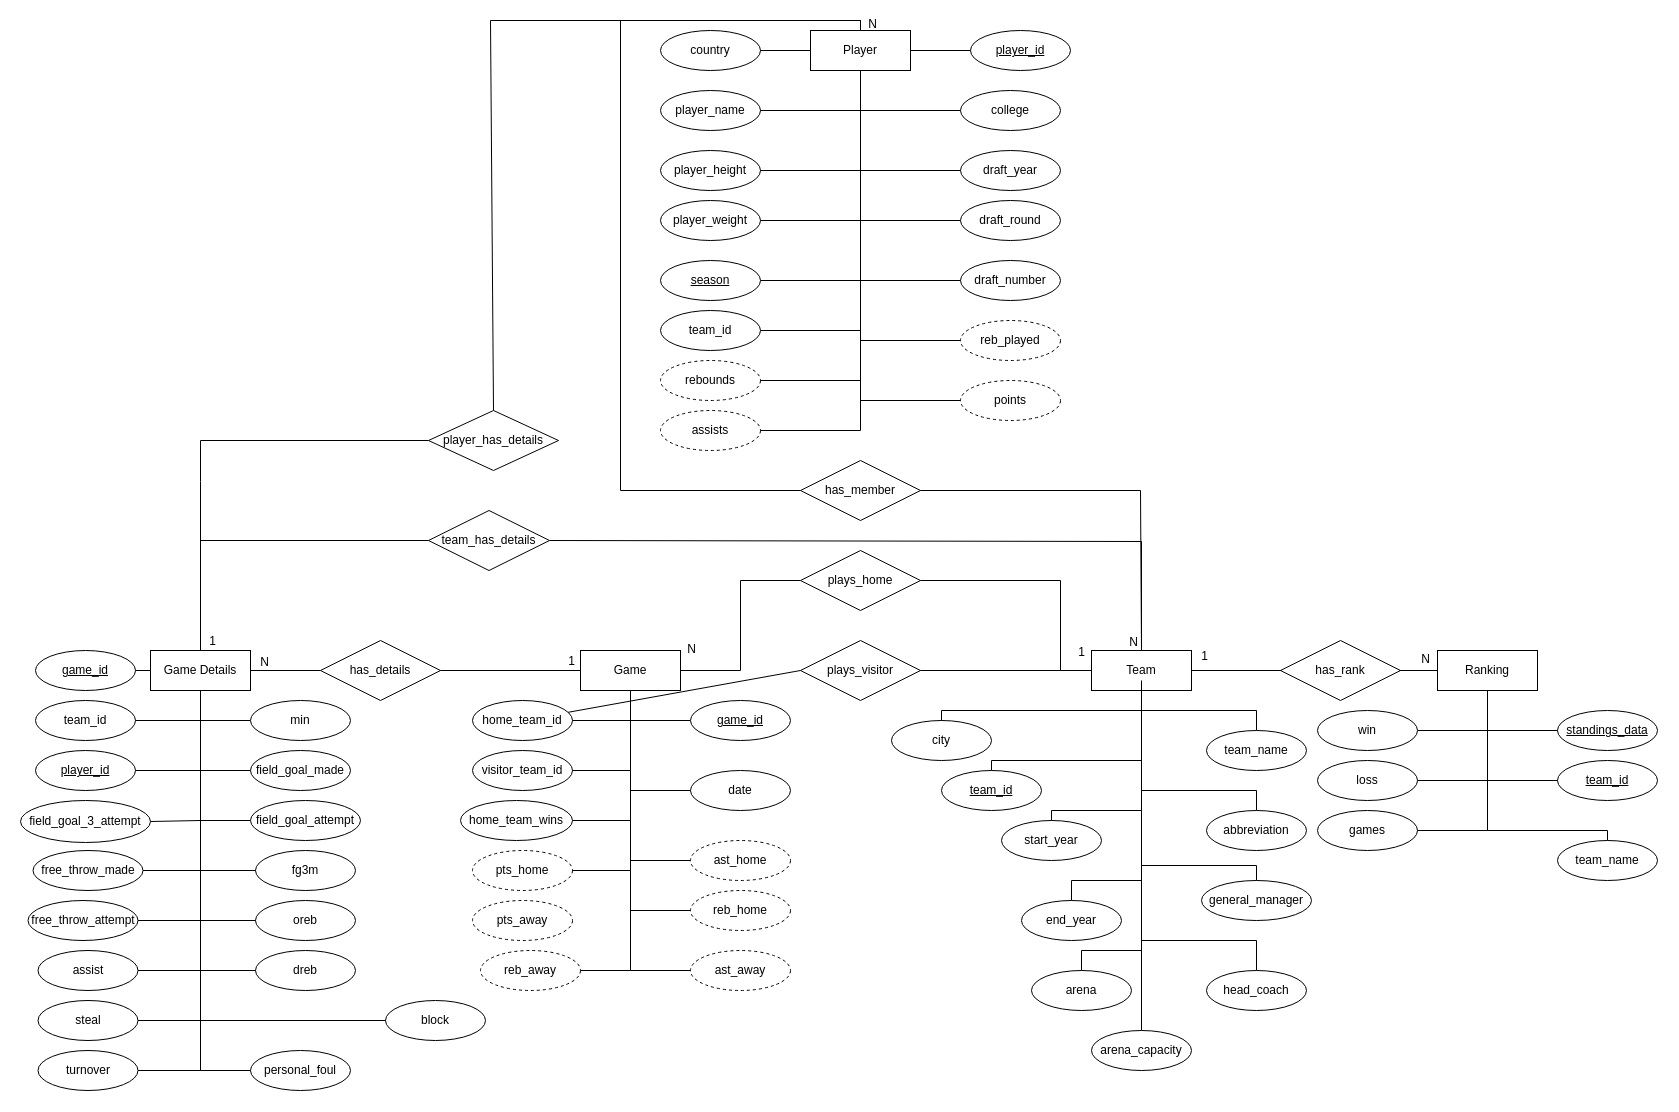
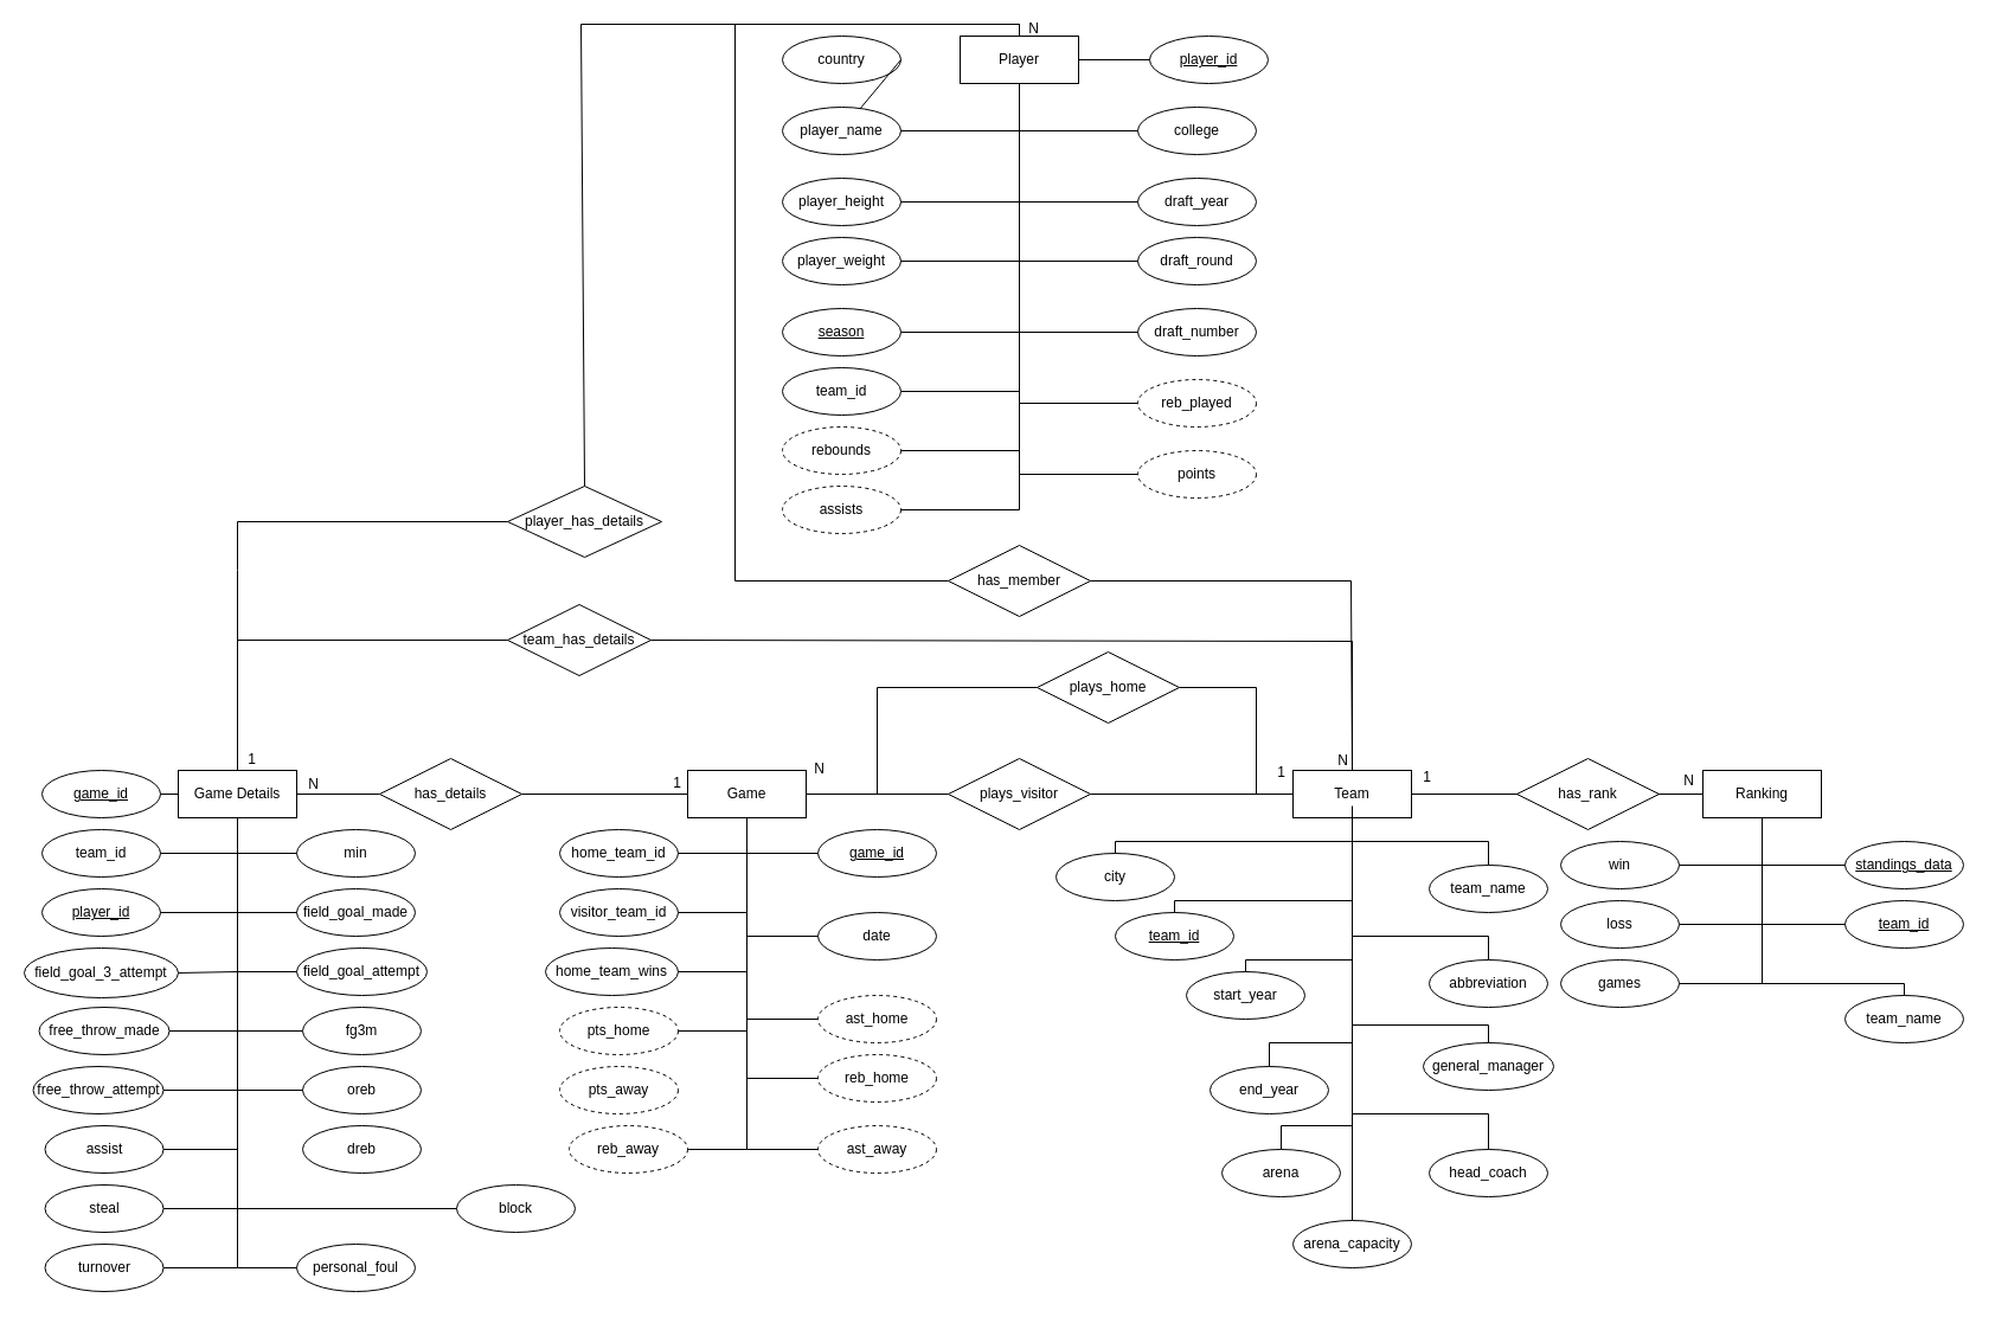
- <mxCell id="129" value="" style="endArrow=none;html=1;rounded=0;exitX=1;exitY=0.5;exitDx=0;exitDy=0;entryX=0;entryY=0.5;entryDx=0;entryDy=0;" parent="1" source="124" target="118" edge="1"><mxGeometry relative="1" as="geometry"><mxPoint x="860" y="-10" as="sourcePoint" /><mxPoint x="1040" y="310" as="targetPoint" /></mxGeometry></mxCell>
+ <mxCell id="129" value="" style="endArrow=none;html=1;rounded=0;exitX=1;exitY=0.5;exitDx=0;exitDy=0;" parent="1" source="124" target="121" edge="1"><mxGeometry relative="1" as="geometry"><mxPoint x="860" y="-10" as="sourcePoint" /><mxPoint x="1040" y="310" as="targetPoint" /></mxGeometry></mxCell>
- <mxCell id="64" value="plays_home" style="shape=rhombus;perimeter=rhombusPerimeter;whiteSpace=wrap;html=1;align=center;" parent="1" vertex="1"><mxGeometry x="800" y="550" width="120" height="60" as="geometry" /></mxCell>
+ <mxCell id="64" value="plays_home" style="shape=rhombus;perimeter=rhombusPerimeter;whiteSpace=wrap;html=1;align=center;" parent="1" vertex="1"><mxGeometry x="875" y="550" width="120" height="60" as="geometry" /></mxCell>
- <mxCell id="70" value="" style="endArrow=none;html=1;rounded=0;exitX=0;exitY=0.5;exitDx=0;exitDy=0;" parent="1" source="65" target="45" edge="1"><mxGeometry relative="1" as="geometry"><mxPoint x="830" y="520" as="sourcePoint" /><mxPoint x="610" y="690" as="targetPoint" /></mxGeometry></mxCell>
+ <mxCell id="70" value="" style="endArrow=none;html=1;rounded=0;entryX=1;entryY=0.5;entryDx=0;entryDy=0;exitX=0;exitY=0.5;exitDx=0;exitDy=0;" parent="1" source="65" target="3" edge="1"><mxGeometry relative="1" as="geometry"><mxPoint x="830" y="520" as="sourcePoint" /><mxPoint x="610" y="690" as="targetPoint" /></mxGeometry></mxCell>
- <mxCell id="103" value="" style="endArrow=none;html=1;rounded=0;exitX=0.5;exitY=1;exitDx=0;exitDy=0;entryX=0;entryY=0.5;entryDx=0;entryDy=0;" parent="1" source="4" target="101" edge="1"><mxGeometry relative="1" as="geometry"><mxPoint x="100" y="770" as="sourcePoint" /><mxPoint x="260" y="770" as="targetPoint" /><Array as="points"><mxPoint x="200" y="970" /></Array></mxGeometry></mxCell>
